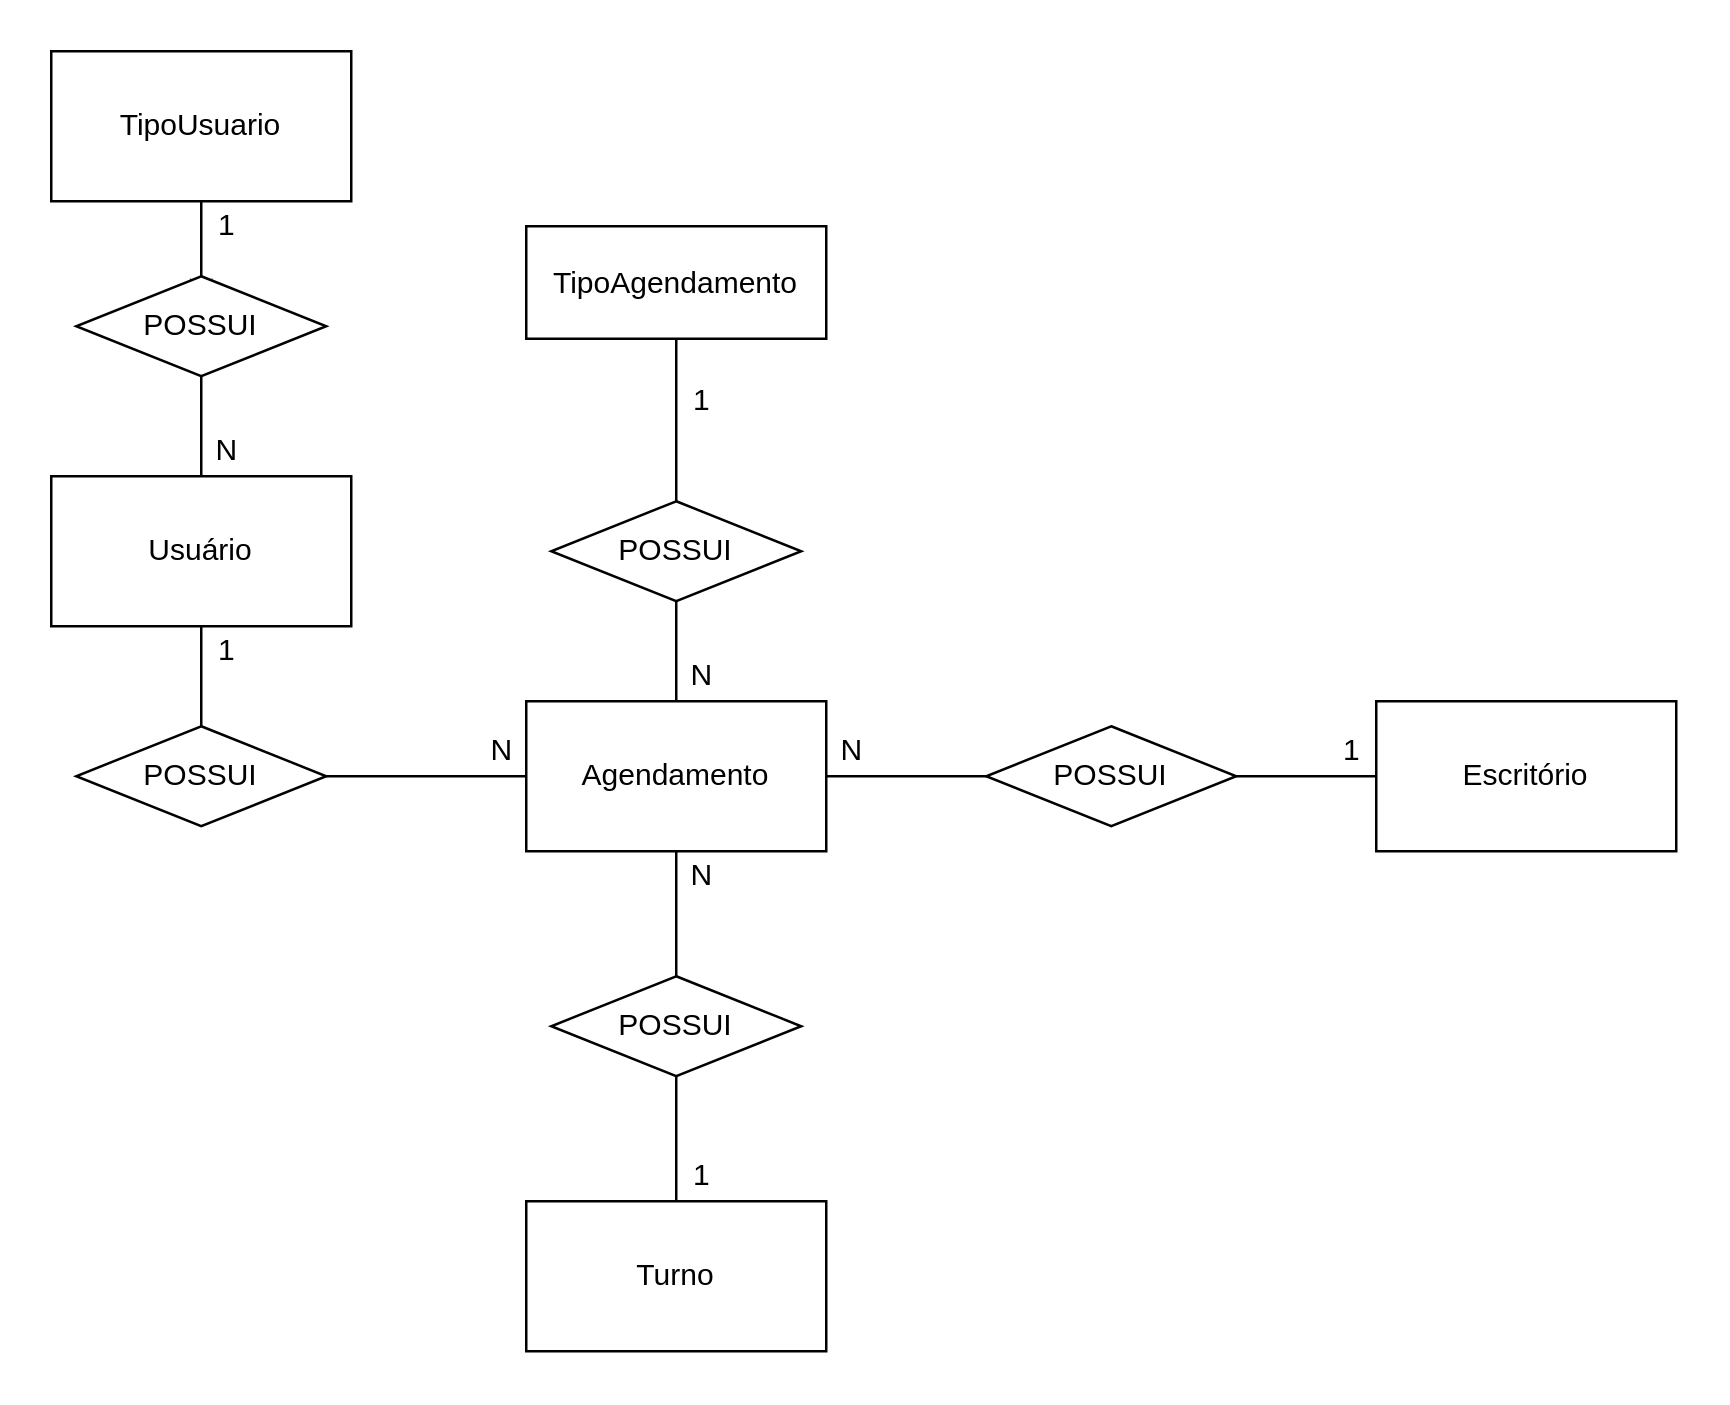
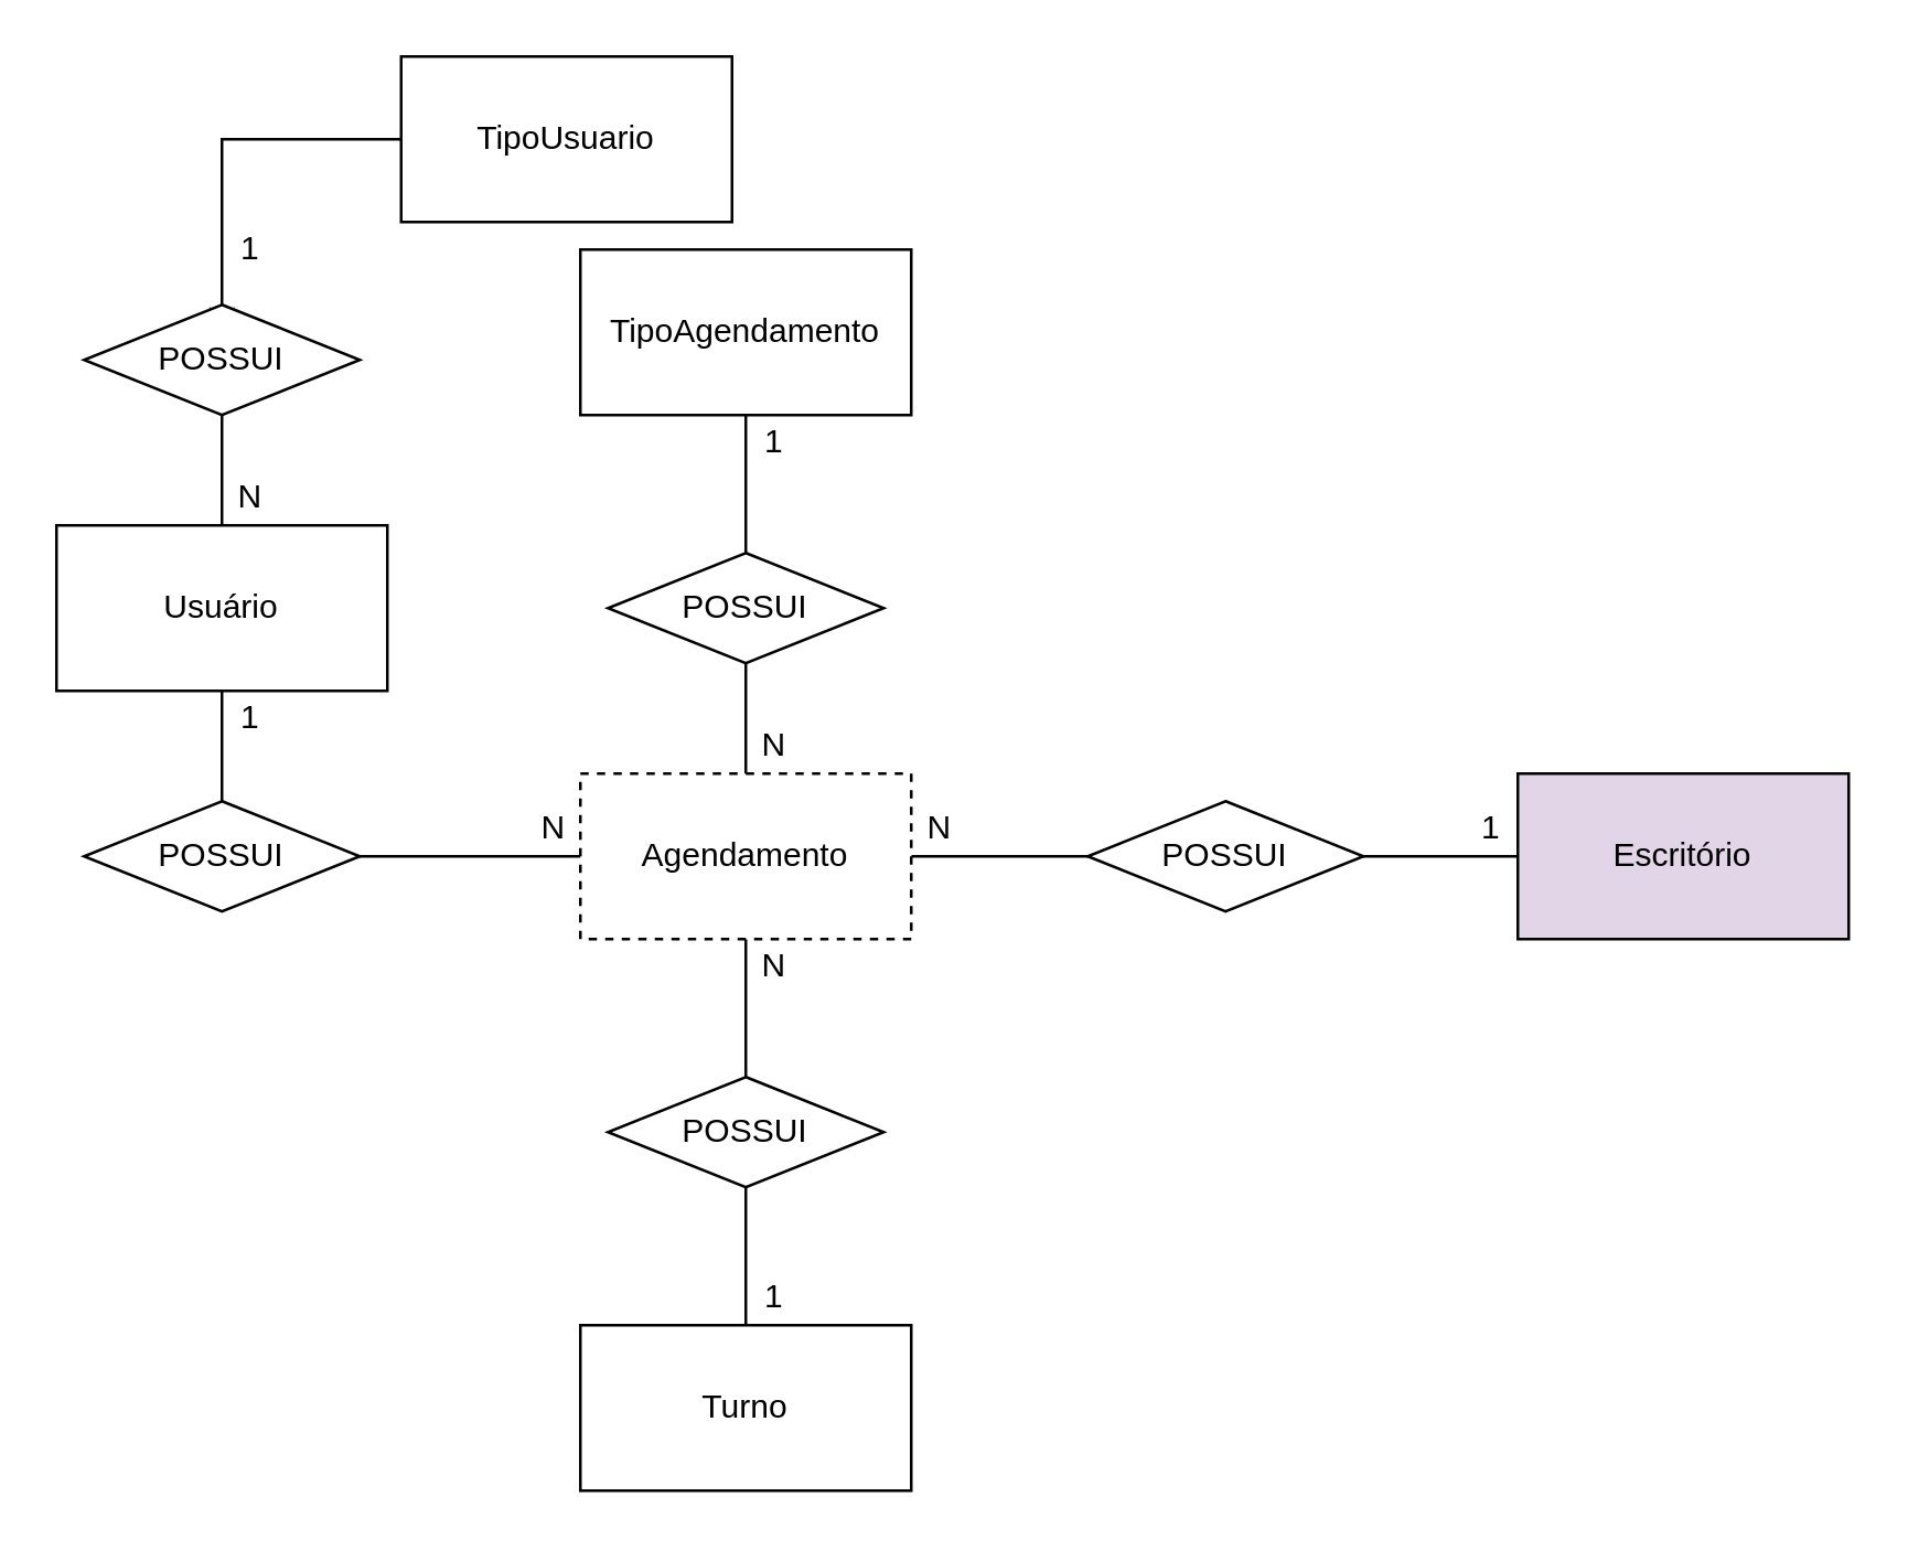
- <mxCell id="3" value="TipoUsuario" style="rounded=0;whiteSpace=wrap;html=1;" vertex="1" parent="1"><mxGeometry x="20" y="20" width="120" height="60" as="geometry" /></mxCell>
+ <mxCell id="3" value="TipoUsuario" style="rounded=0;whiteSpace=wrap;html=1;" vertex="1" parent="1"><mxGeometry x="145" y="20" width="120" height="60" as="geometry" /></mxCell>
- <mxCell id="5" value="TipoAgendamento" style="rounded=0;whiteSpace=wrap;html=1;" vertex="1" parent="1"><mxGeometry x="210" y="90" width="120" height="45" as="geometry" /></mxCell>
+ <mxCell id="5" value="TipoAgendamento" style="rounded=0;whiteSpace=wrap;html=1;" vertex="1" parent="1"><mxGeometry x="210" y="90" width="120" height="60" as="geometry" /></mxCell>
- <mxCell id="16" value="Agendamento" style="rounded=0;whiteSpace=wrap;html=1;" vertex="1" parent="1"><mxGeometry x="210" y="280" width="120" height="60" as="geometry" /></mxCell>
+ <mxCell id="16" value="Agendamento" style="rounded=0;whiteSpace=wrap;html=1;dashed=1;" vertex="1" parent="1"><mxGeometry x="210" y="280" width="120" height="60" as="geometry" /></mxCell>
- <mxCell id="19" value="Escritório" style="rounded=0;whiteSpace=wrap;html=1;" vertex="1" parent="1"><mxGeometry x="550" y="280" width="120" height="60" as="geometry" /></mxCell>
+ <mxCell id="19" value="Escritório" style="rounded=0;whiteSpace=wrap;html=1;fillColor=#e1d5e7;" vertex="1" parent="1"><mxGeometry x="550" y="280" width="120" height="60" as="geometry" /></mxCell>
